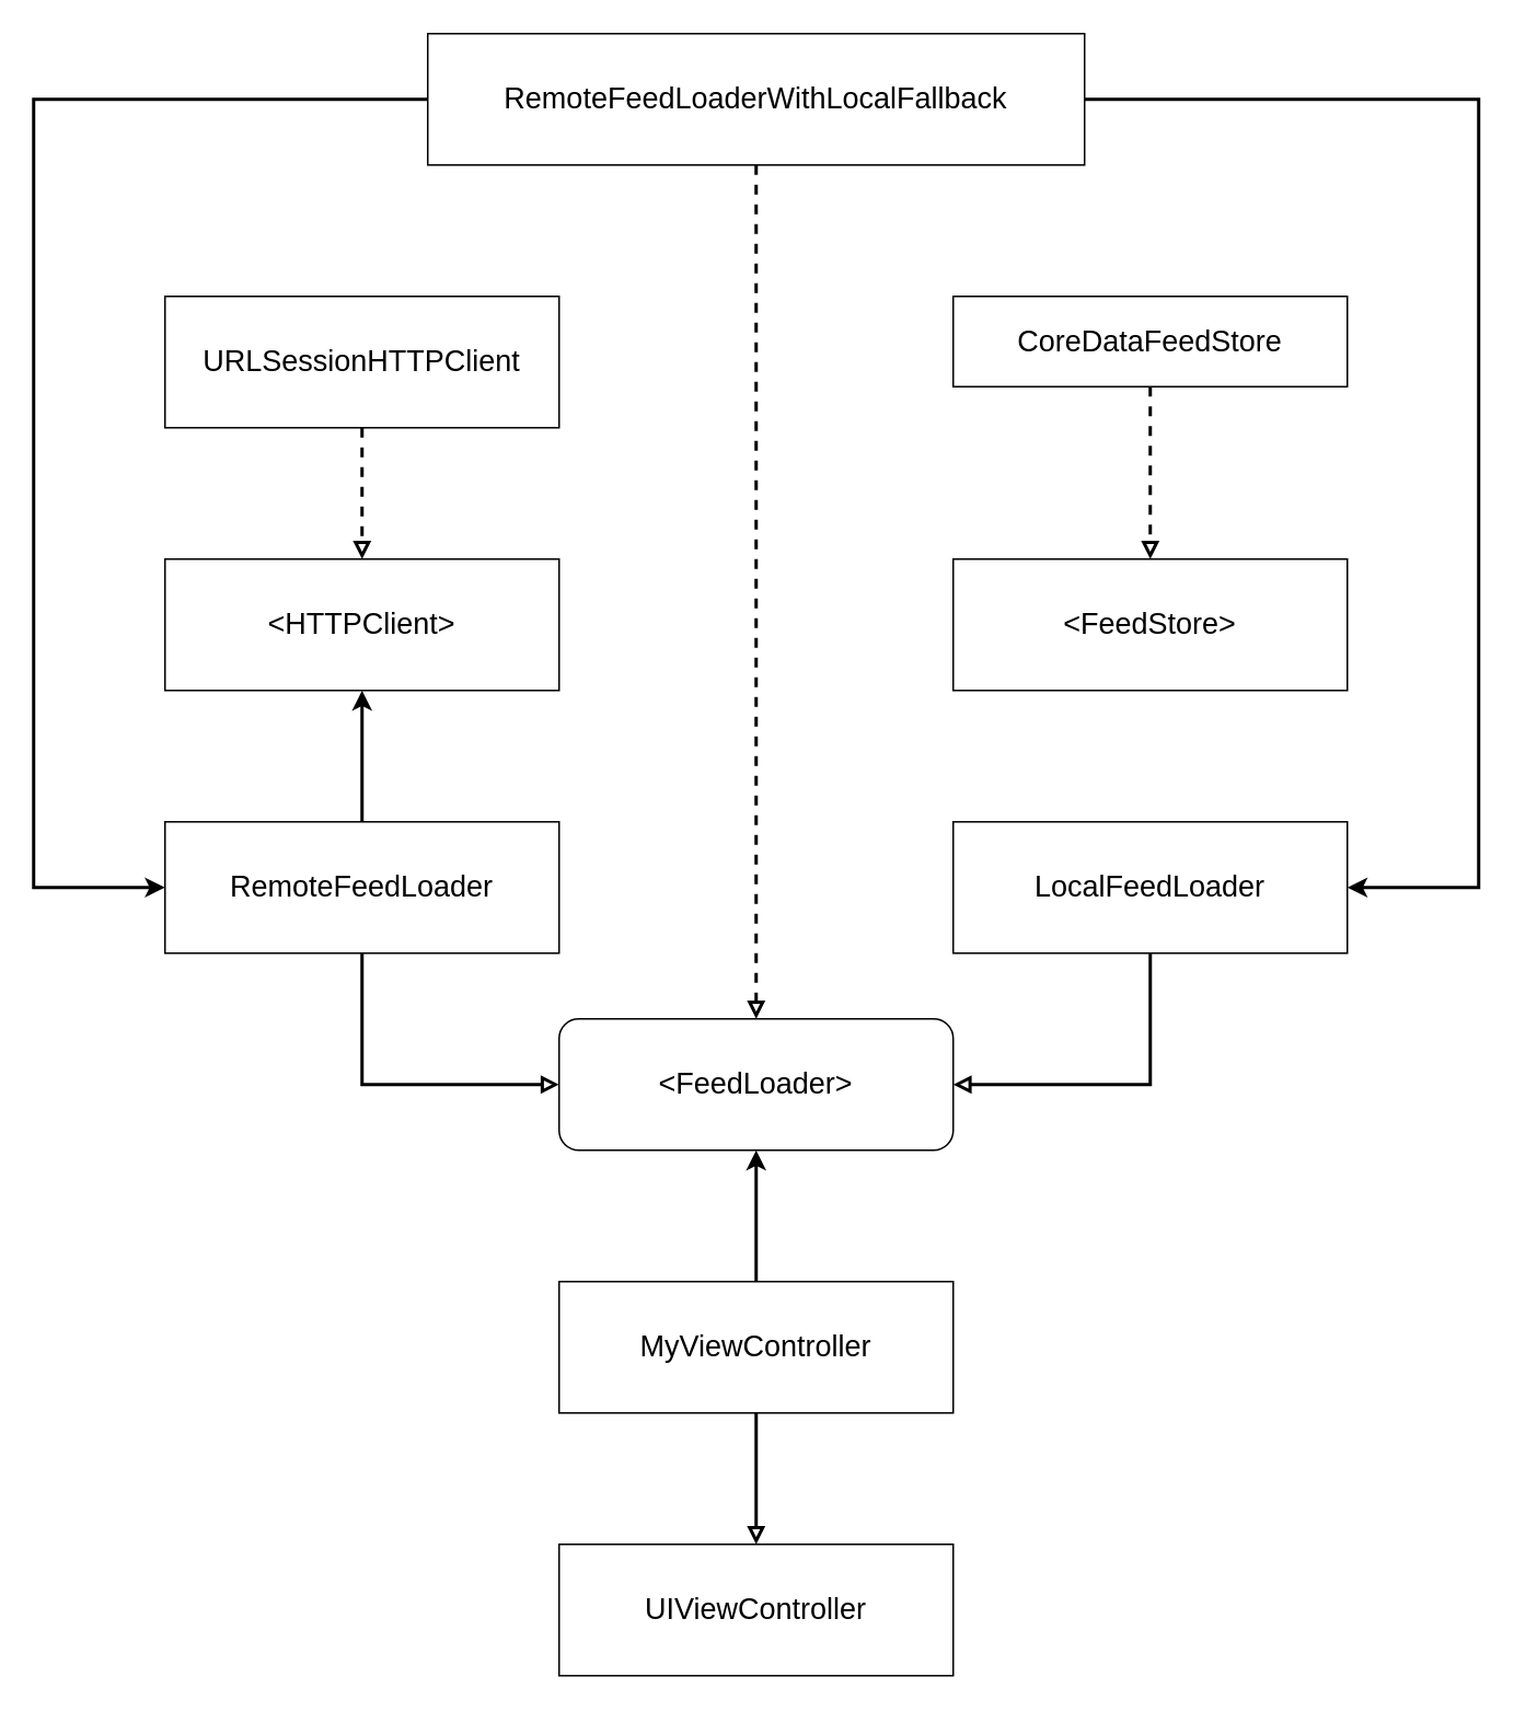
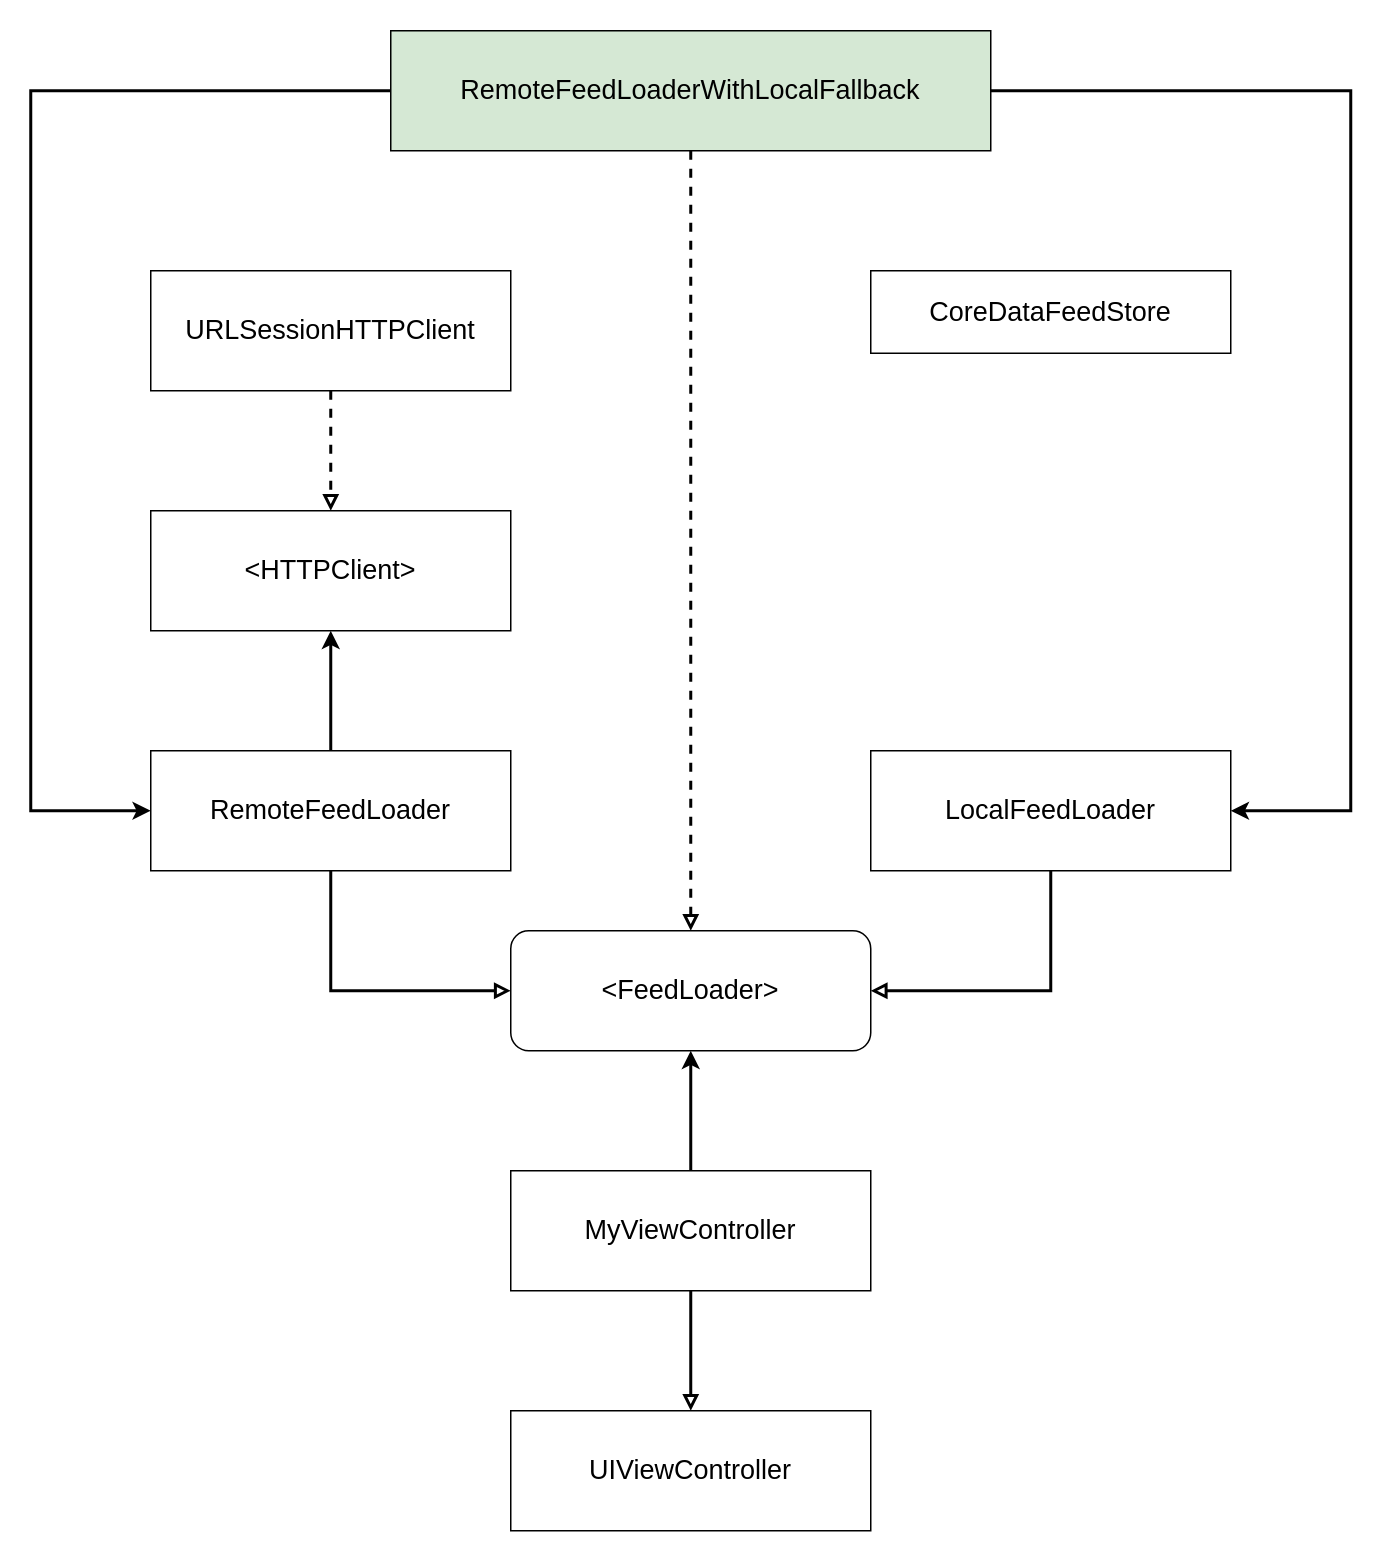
- <mxCell id="21" value="&lt;font style=&quot;font-size: 18px&quot;&gt;RemoteFeedLoaderWithLocalFallback&lt;/font&gt;" style="rounded=0;whiteSpace=wrap;html=1;" vertex="1" parent="1"><mxGeometry x="260" y="20" width="400" height="80" as="geometry" /></mxCell>
+ <mxCell id="21" value="&lt;font style=&quot;font-size: 18px&quot;&gt;RemoteFeedLoaderWithLocalFallback&lt;/font&gt;" style="rounded=0;whiteSpace=wrap;html=1;fillColor=#d5e8d4;" vertex="1" parent="1"><mxGeometry x="260" y="20" width="400" height="80" as="geometry" /></mxCell>
- <mxCell id="16" value="" style="edgeStyle=orthogonalEdgeStyle;rounded=0;orthogonalLoop=1;jettySize=auto;html=1;endArrow=block;endFill=0;strokeWidth=2;dashed=1;" edge="1" parent="1" source="17" target="15"><mxGeometry relative="1" as="geometry" /></mxCell>
- <mxCell id="15" value="&lt;font style=&quot;font-size: 18px&quot;&gt;&amp;lt;FeedStore&amp;gt;&lt;/font&gt;" style="rounded=0;whiteSpace=wrap;html=1;" vertex="1" parent="1"><mxGeometry x="580" y="340" width="240" height="80" as="geometry" /></mxCell>
